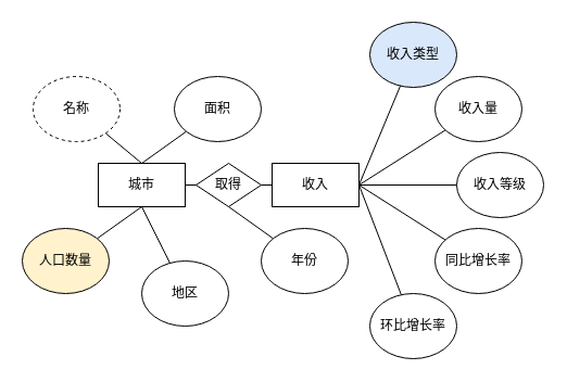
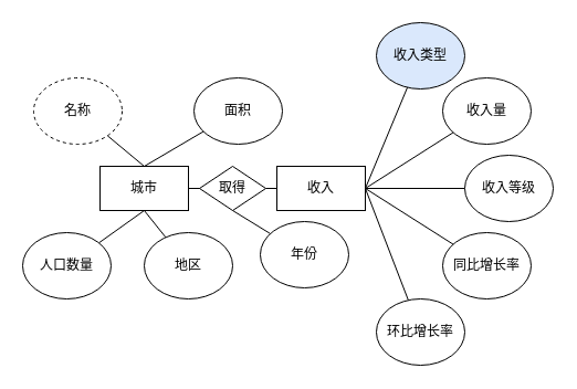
- <mxCell id="9" value="面积" style="ellipse;whiteSpace=wrap;html=1;" vertex="1" parent="1"><mxGeometry x="160" y="70" width="80" height="60" as="geometry" /></mxCell>
+ <mxCell id="9" value="面积" style="ellipse;whiteSpace=wrap;html=1;" vertex="1" parent="1"><mxGeometry x="175" y="70" width="80" height="60" as="geometry" /></mxCell>
- <mxCell id="11" value="人口数量" style="ellipse;whiteSpace=wrap;html=1;fillColor=#fff2cc;" vertex="1" parent="1"><mxGeometry x="20" y="210" width="80" height="60" as="geometry" /></mxCell>
+ <mxCell id="11" value="人口数量" style="ellipse;whiteSpace=wrap;html=1;" vertex="1" parent="1"><mxGeometry x="20" y="210" width="80" height="60" as="geometry" /></mxCell>
- <mxCell id="13" value="年份" style="ellipse;whiteSpace=wrap;html=1;" vertex="1" parent="1"><mxGeometry x="240" y="210" width="80" height="60" as="geometry" /></mxCell>
+ <mxCell id="13" value="年份" style="ellipse;whiteSpace=wrap;html=1;" vertex="1" parent="1"><mxGeometry x="235" y="200" width="80" height="60" as="geometry" /></mxCell>
- <mxCell id="25" value="地区" style="ellipse;whiteSpace=wrap;html=1;" vertex="1" parent="1"><mxGeometry x="130" y="240" width="80" height="60" as="geometry" /></mxCell>
+ <mxCell id="25" value="地区" style="ellipse;whiteSpace=wrap;html=1;" vertex="1" parent="1"><mxGeometry x="130" y="210" width="80" height="60" as="geometry" /></mxCell>
